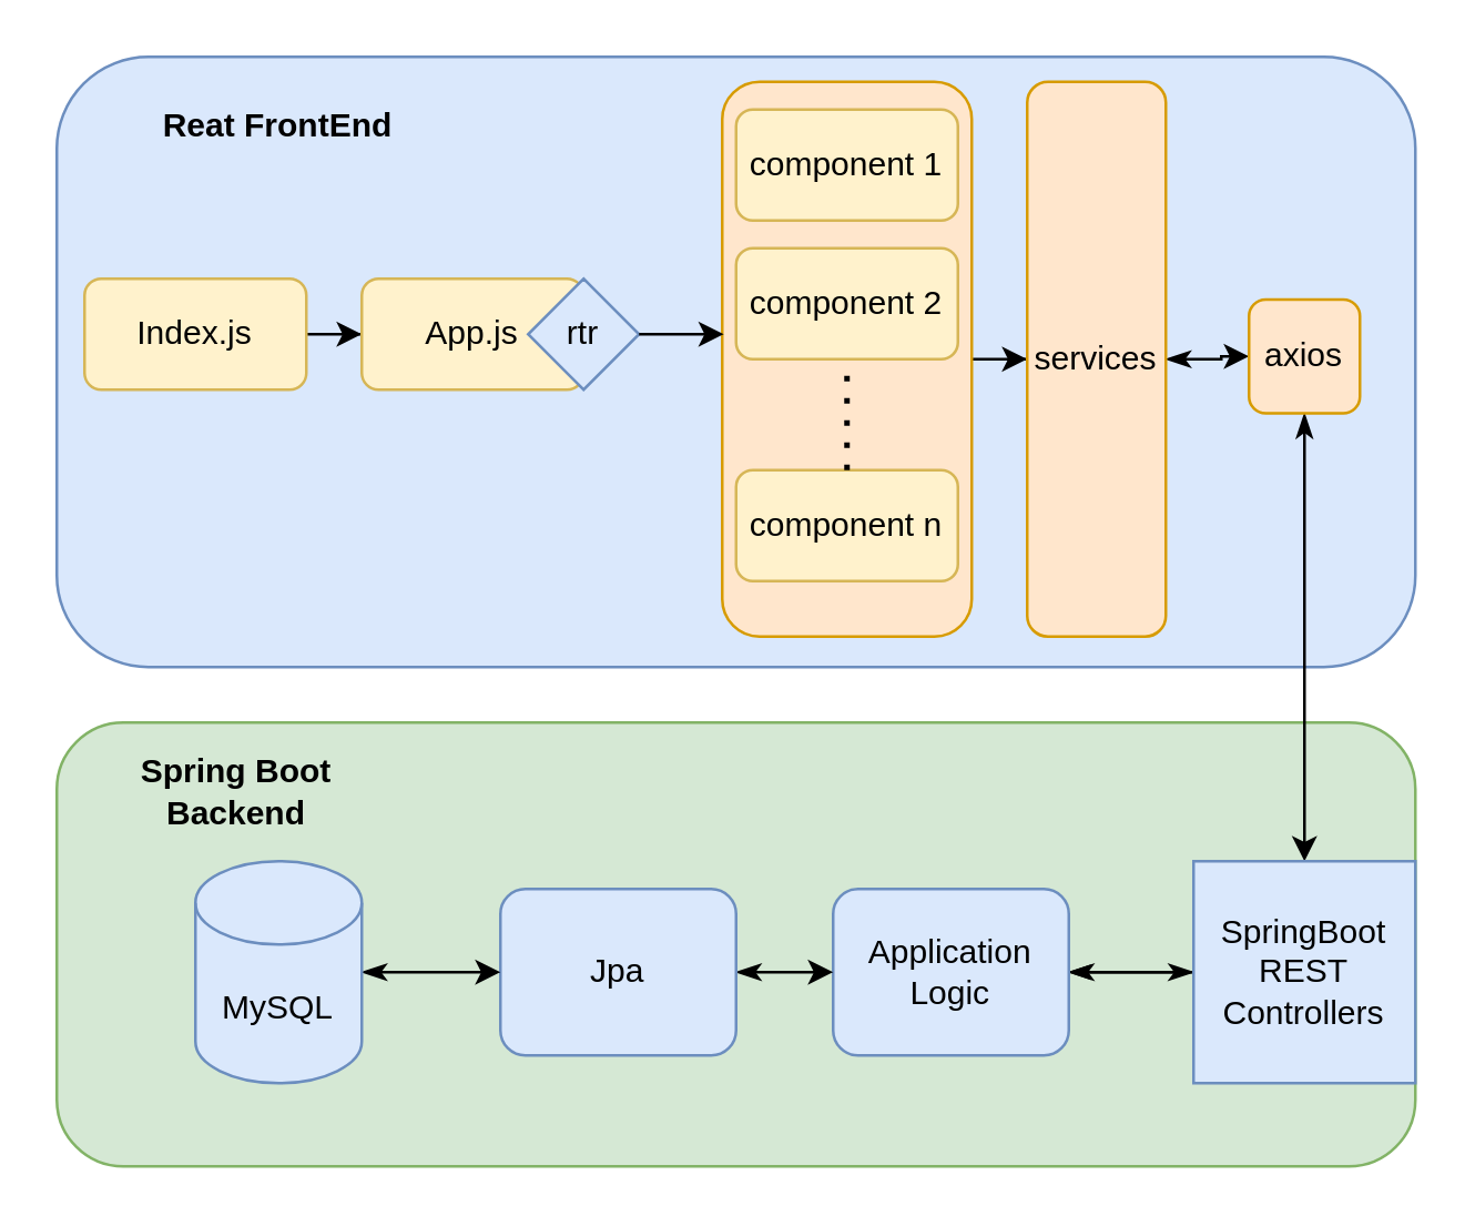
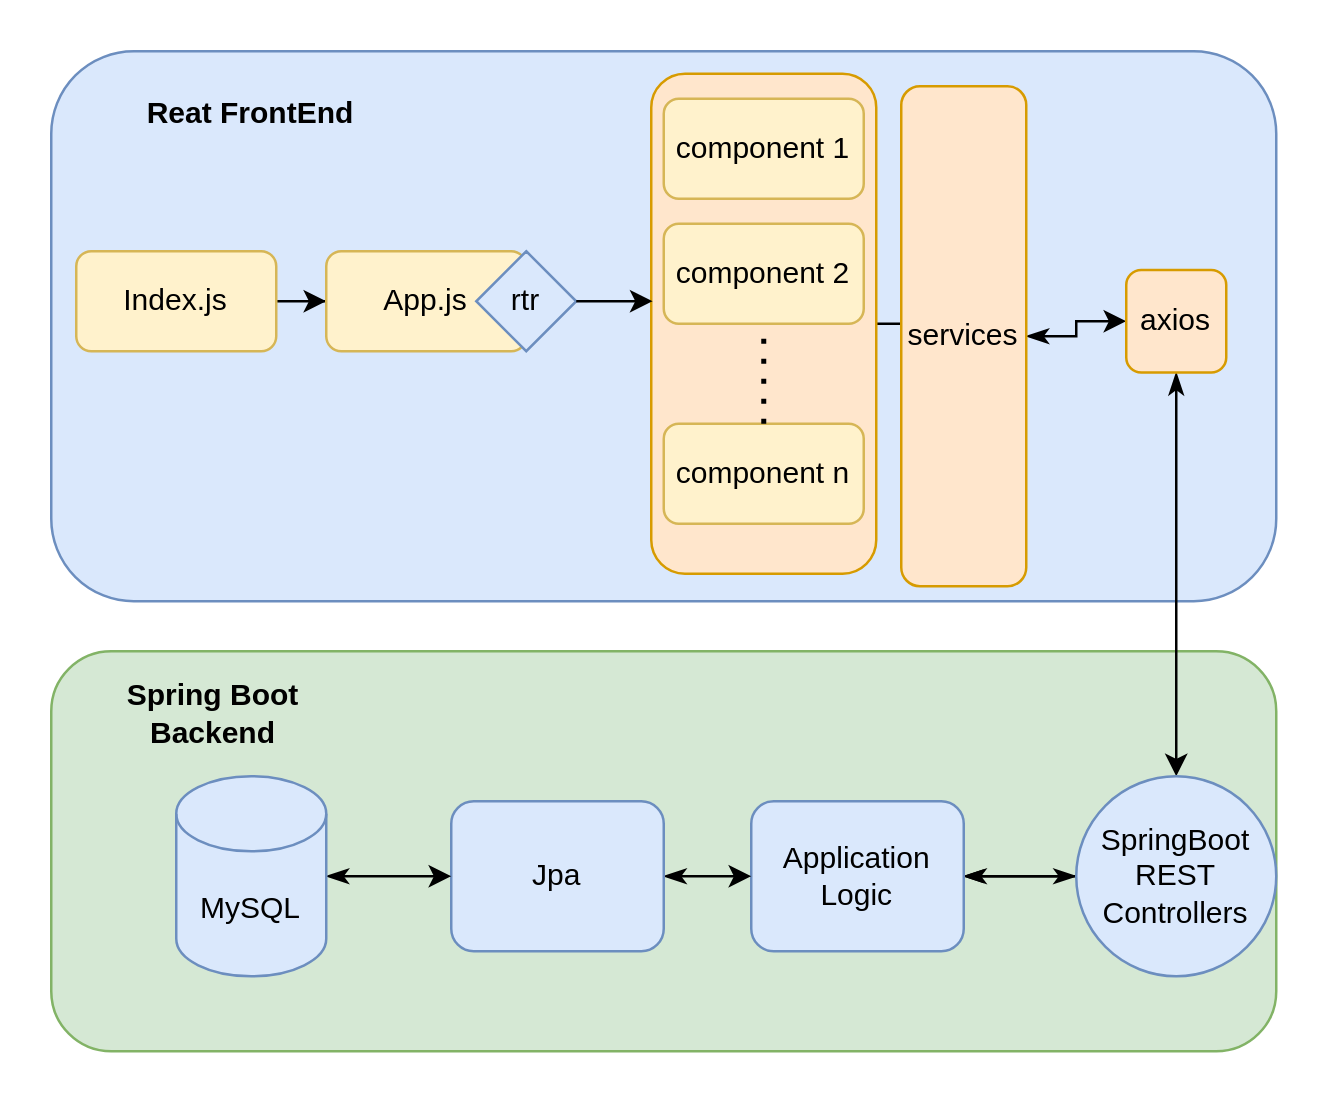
- <mxCell id="17" value="services" style="rounded=1;whiteSpace=wrap;html=1;fillColor=#ffe6cc;strokeColor=#d79b00;" vertex="1" parent="1"><mxGeometry x="370" y="29" width="50" height="200" as="geometry" /></mxCell>
+ <mxCell id="17" value="services" style="rounded=1;whiteSpace=wrap;html=1;fillColor=#ffe6cc;strokeColor=#d79b00;" vertex="1" parent="1"><mxGeometry x="360" y="34" width="50" height="200" as="geometry" /></mxCell>
- <mxCell id="22" value="SpringBoot REST Controllers" style="whiteSpace=wrap;html=1;aspect=fixed;fillColor=#dae8fc;strokeColor=#6c8ebf;rounded=0;" vertex="1" parent="1"><mxGeometry x="430" y="310" width="80" height="80" as="geometry" /></mxCell>
+ <mxCell id="22" value="SpringBoot REST Controllers" style="ellipse;whiteSpace=wrap;html=1;aspect=fixed;fillColor=#dae8fc;strokeColor=#6c8ebf;" vertex="1" parent="1"><mxGeometry x="430" y="310" width="80" height="80" as="geometry" /></mxCell>
